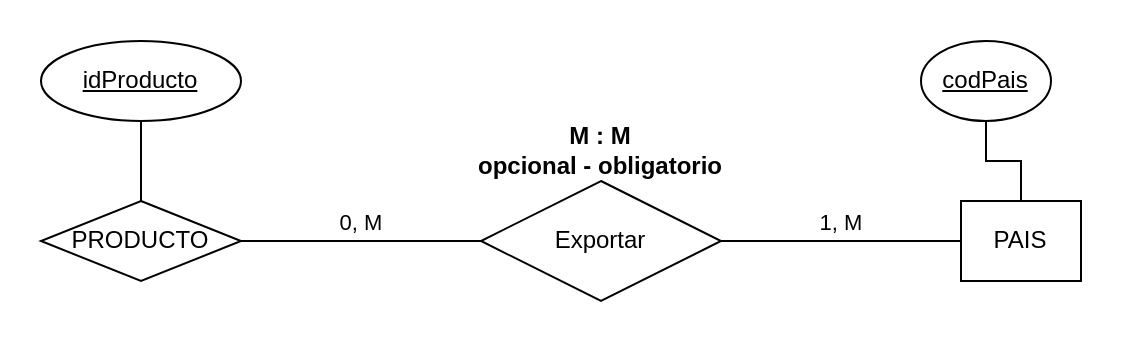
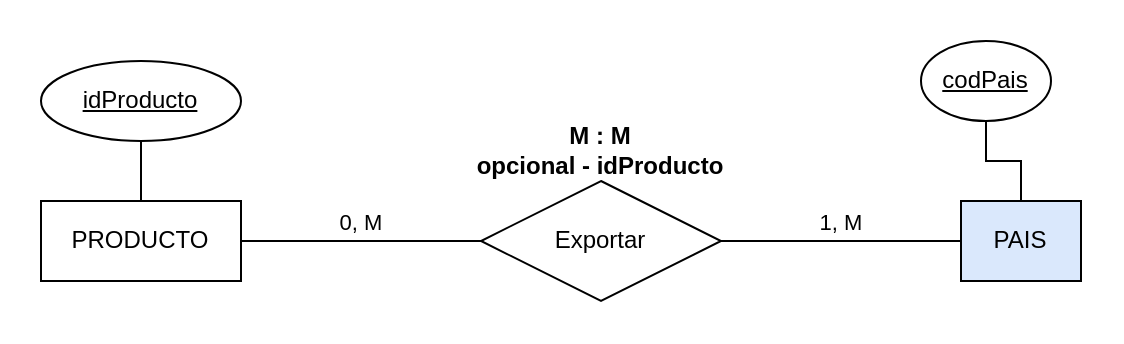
- <mxCell id="8" value="&lt;u&gt;idProducto&lt;/u&gt;" style="ellipse;whiteSpace=wrap;html=1;align=center;" parent="1" vertex="1"><mxGeometry x="20" y="20" width="100" height="40" as="geometry" /></mxCell>
+ <mxCell id="8" value="&lt;u&gt;idProducto&lt;/u&gt;" style="ellipse;whiteSpace=wrap;html=1;align=center;" parent="1" vertex="1"><mxGeometry x="20" y="30" width="100" height="40" as="geometry" /></mxCell>
- <mxCell id="7" value="&lt;b&gt;M : M&lt;/b&gt;&lt;div&gt;&lt;b&gt;opcional - obligatorio&lt;/b&gt;&lt;/div&gt;" style="text;html=1;align=center;verticalAlign=middle;whiteSpace=wrap;rounded=0;" parent="1" vertex="1"><mxGeometry x="210" y="60" width="180" height="30" as="geometry" /></mxCell>
+ <mxCell id="7" value="&lt;b&gt;M : M&lt;/b&gt;&lt;div&gt;&lt;b&gt;opcional - idProducto&lt;/b&gt;&lt;/div&gt;" style="text;html=1;align=center;verticalAlign=middle;whiteSpace=wrap;rounded=0;" parent="1" vertex="1"><mxGeometry x="210" y="60" width="180" height="30" as="geometry" /></mxCell>
- <mxCell id="2" value="PRODUCTO" style="rhombus;whiteSpace=wrap;html=1;align=center;" parent="1" vertex="1"><mxGeometry x="20" y="100" width="100" height="40" as="geometry" /></mxCell>
+ <mxCell id="2" value="PRODUCTO" style="whiteSpace=wrap;html=1;align=center;" parent="1" vertex="1"><mxGeometry x="20" y="100" width="100" height="40" as="geometry" /></mxCell>
- <mxCell id="3" value="PAIS" style="whiteSpace=wrap;html=1;align=center;" parent="1" vertex="1"><mxGeometry x="480" y="100" width="60" height="40" as="geometry" /></mxCell>
+ <mxCell id="3" value="PAIS" style="whiteSpace=wrap;html=1;align=center;fillColor=#dae8fc;" parent="1" vertex="1"><mxGeometry x="480" y="100" width="60" height="40" as="geometry" /></mxCell>
